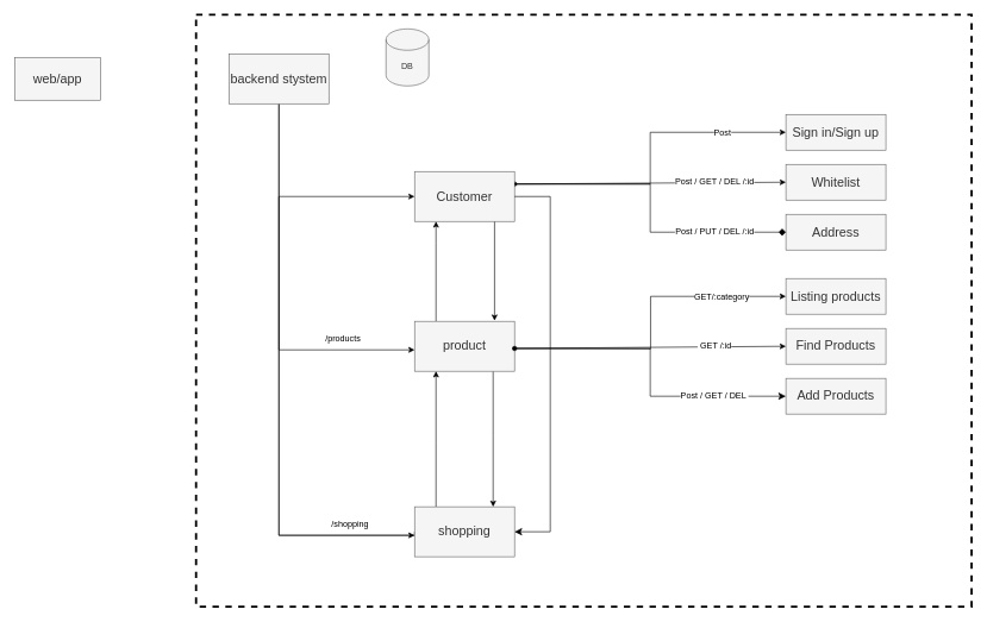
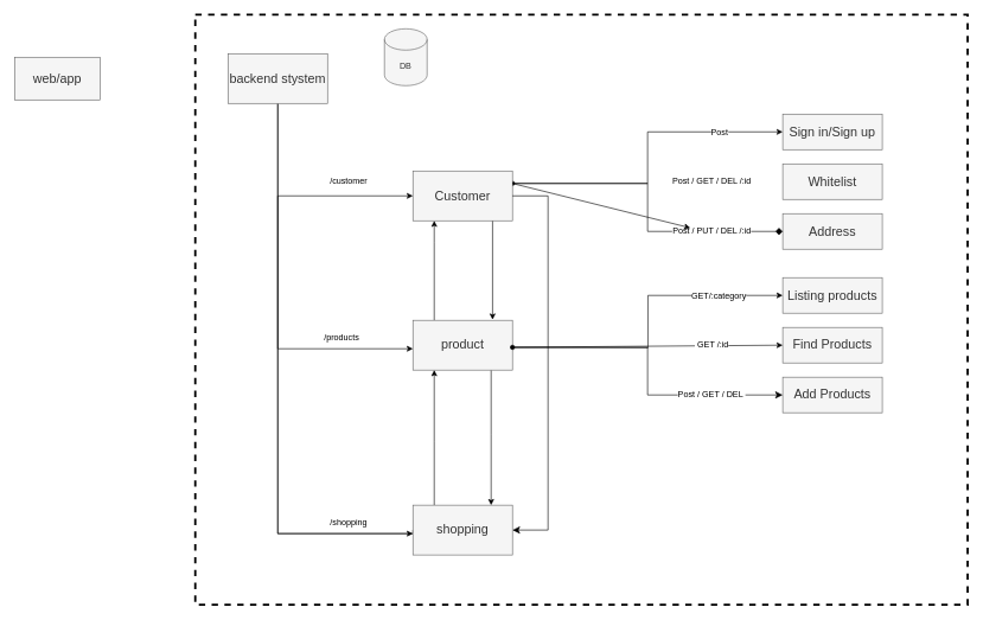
+ <mxCell id="18" value="/customer" style="text;html=1;strokeColor=none;fillColor=none;align=center;verticalAlign=middle;whiteSpace=wrap;rounded=0;" vertex="1" parent="1"><mxGeometry x="460" y="240" width="60" height="30" as="geometry" /></mxCell>
- <mxCell id="27" value="" style="endArrow=classic;html=1;rounded=0;entryX=0;entryY=0.5;entryDx=0;entryDy=0;exitX=1;exitY=0.25;exitDx=0;exitDy=0;" edge="1" parent="1" source="12" target="23"><mxGeometry width="50" height="50" relative="1" as="geometry"><mxPoint x="870" y="460" as="sourcePoint" /><mxPoint x="920" y="410" as="targetPoint" /></mxGeometry></mxCell>
+ <mxCell id="27" value="" style="endArrow=classic;html=1;rounded=0;exitX=1;exitY=0.25;exitDx=0;exitDy=0;" edge="1" parent="1" source="12" target="26"><mxGeometry width="50" height="50" relative="1" as="geometry"><mxPoint x="870" y="460" as="sourcePoint" /><mxPoint x="920" y="410" as="targetPoint" /></mxGeometry></mxCell>
